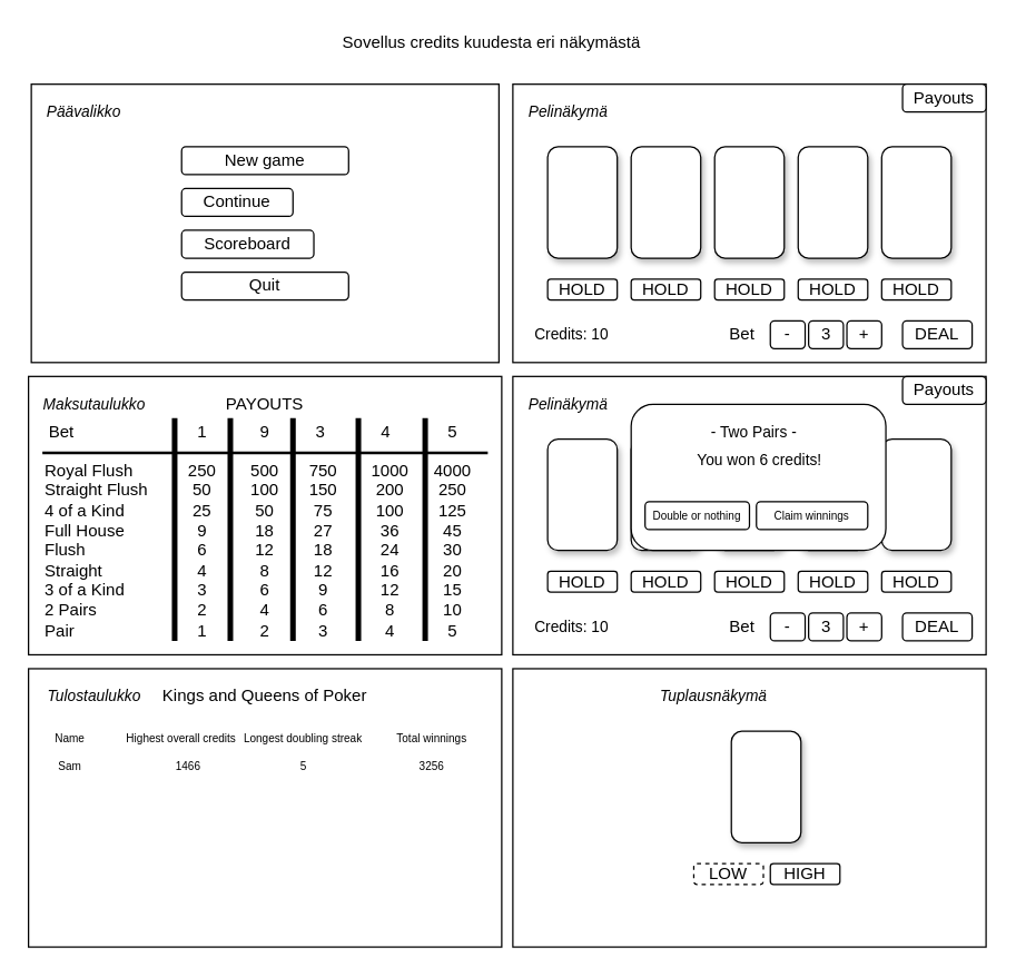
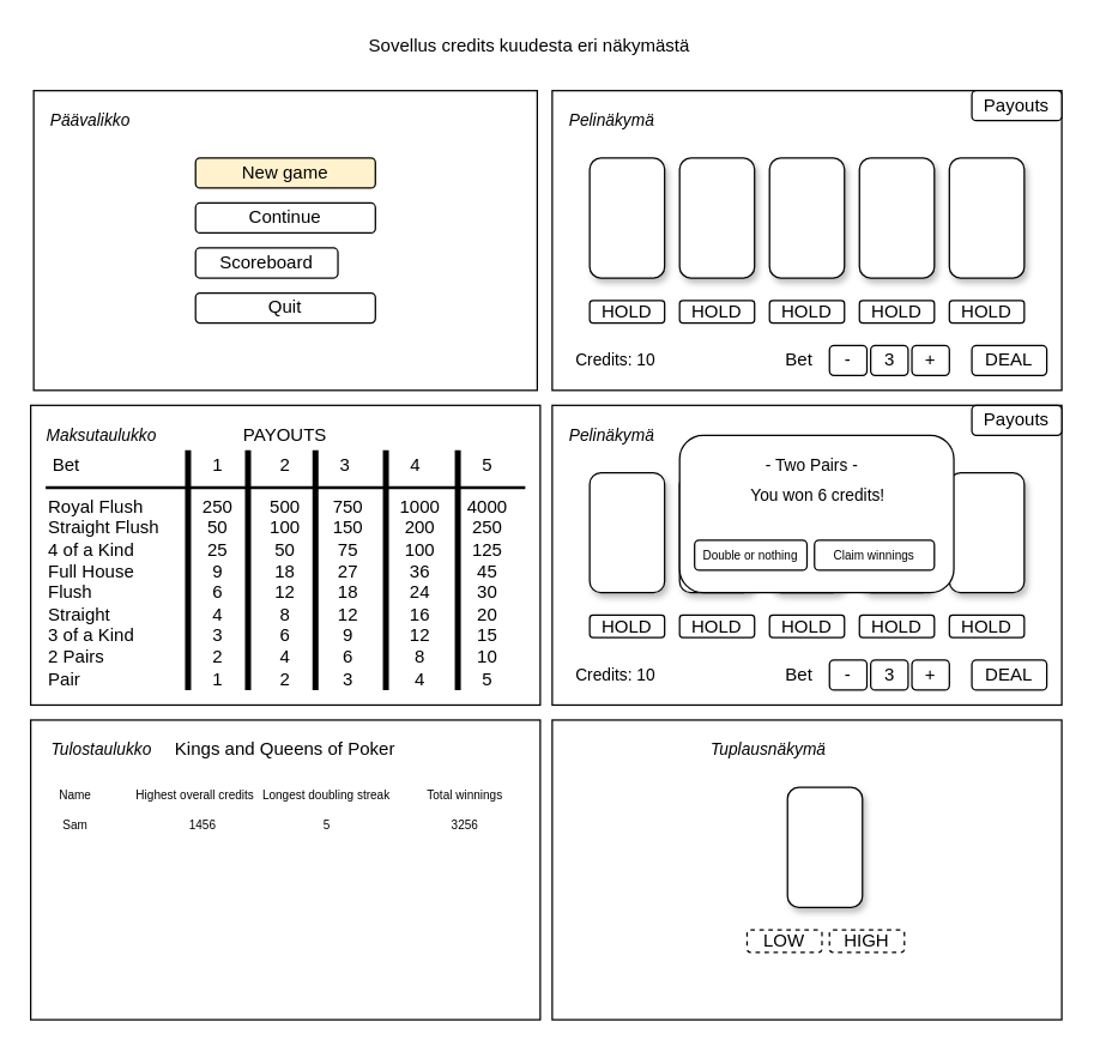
- <mxCell id="3" value="New game" style="rounded=1;whiteSpace=wrap;html=1;" vertex="1" parent="1"><mxGeometry x="130" y="105" width="120" height="20" as="geometry" /></mxCell>
+ <mxCell id="3" value="New game" style="rounded=1;whiteSpace=wrap;html=1;fillColor=#fff2cc;" vertex="1" parent="1"><mxGeometry x="130" y="105" width="120" height="20" as="geometry" /></mxCell>
- <mxCell id="4" value="Continue" style="rounded=1;whiteSpace=wrap;html=1;" vertex="1" parent="1"><mxGeometry x="130" y="135" width="80" height="20" as="geometry" /></mxCell>
+ <mxCell id="4" value="Continue" style="rounded=1;whiteSpace=wrap;html=1;" vertex="1" parent="1"><mxGeometry x="130" y="135" width="120" height="20" as="geometry" /></mxCell>
- <mxCell id="37" value="9" style="text;html=1;strokeColor=none;fillColor=none;align=center;verticalAlign=middle;whiteSpace=wrap;rounded=0;shadow=0;glass=0;sketch=0;" vertex="1" parent="1"><mxGeometry x="175" y="300" width="30" height="20" as="geometry" /></mxCell>
+ <mxCell id="37" value="2" style="text;html=1;strokeColor=none;fillColor=none;align=center;verticalAlign=middle;whiteSpace=wrap;rounded=0;shadow=0;glass=0;sketch=0;" vertex="1" parent="1"><mxGeometry x="175" y="300" width="30" height="20" as="geometry" /></mxCell>
- <mxCell id="52" value="1466" style="text;html=1;strokeColor=none;fillColor=none;align=center;verticalAlign=middle;whiteSpace=wrap;rounded=0;shadow=0;glass=0;labelBackgroundColor=none;sketch=0;fontSize=8;" vertex="1" parent="1"><mxGeometry x="115" y="540" width="40" height="20" as="geometry" /></mxCell>
+ <mxCell id="52" value="1456" style="text;html=1;strokeColor=none;fillColor=none;align=center;verticalAlign=middle;whiteSpace=wrap;rounded=0;shadow=0;glass=0;labelBackgroundColor=none;sketch=0;fontSize=8;" vertex="1" parent="1"><mxGeometry x="115" y="540" width="40" height="20" as="geometry" /></mxCell>
- <mxCell id="58" value="HIGH" style="rounded=1;whiteSpace=wrap;html=1;shadow=0;glass=0;sketch=0;" vertex="1" parent="1"><mxGeometry x="553" y="620" width="50" height="15" as="geometry" /></mxCell>
+ <mxCell id="58" value="HIGH" style="rounded=1;whiteSpace=wrap;html=1;shadow=0;glass=0;sketch=0;dashed=1;" vertex="1" parent="1"><mxGeometry x="553" y="620" width="50" height="15" as="geometry" /></mxCell>
